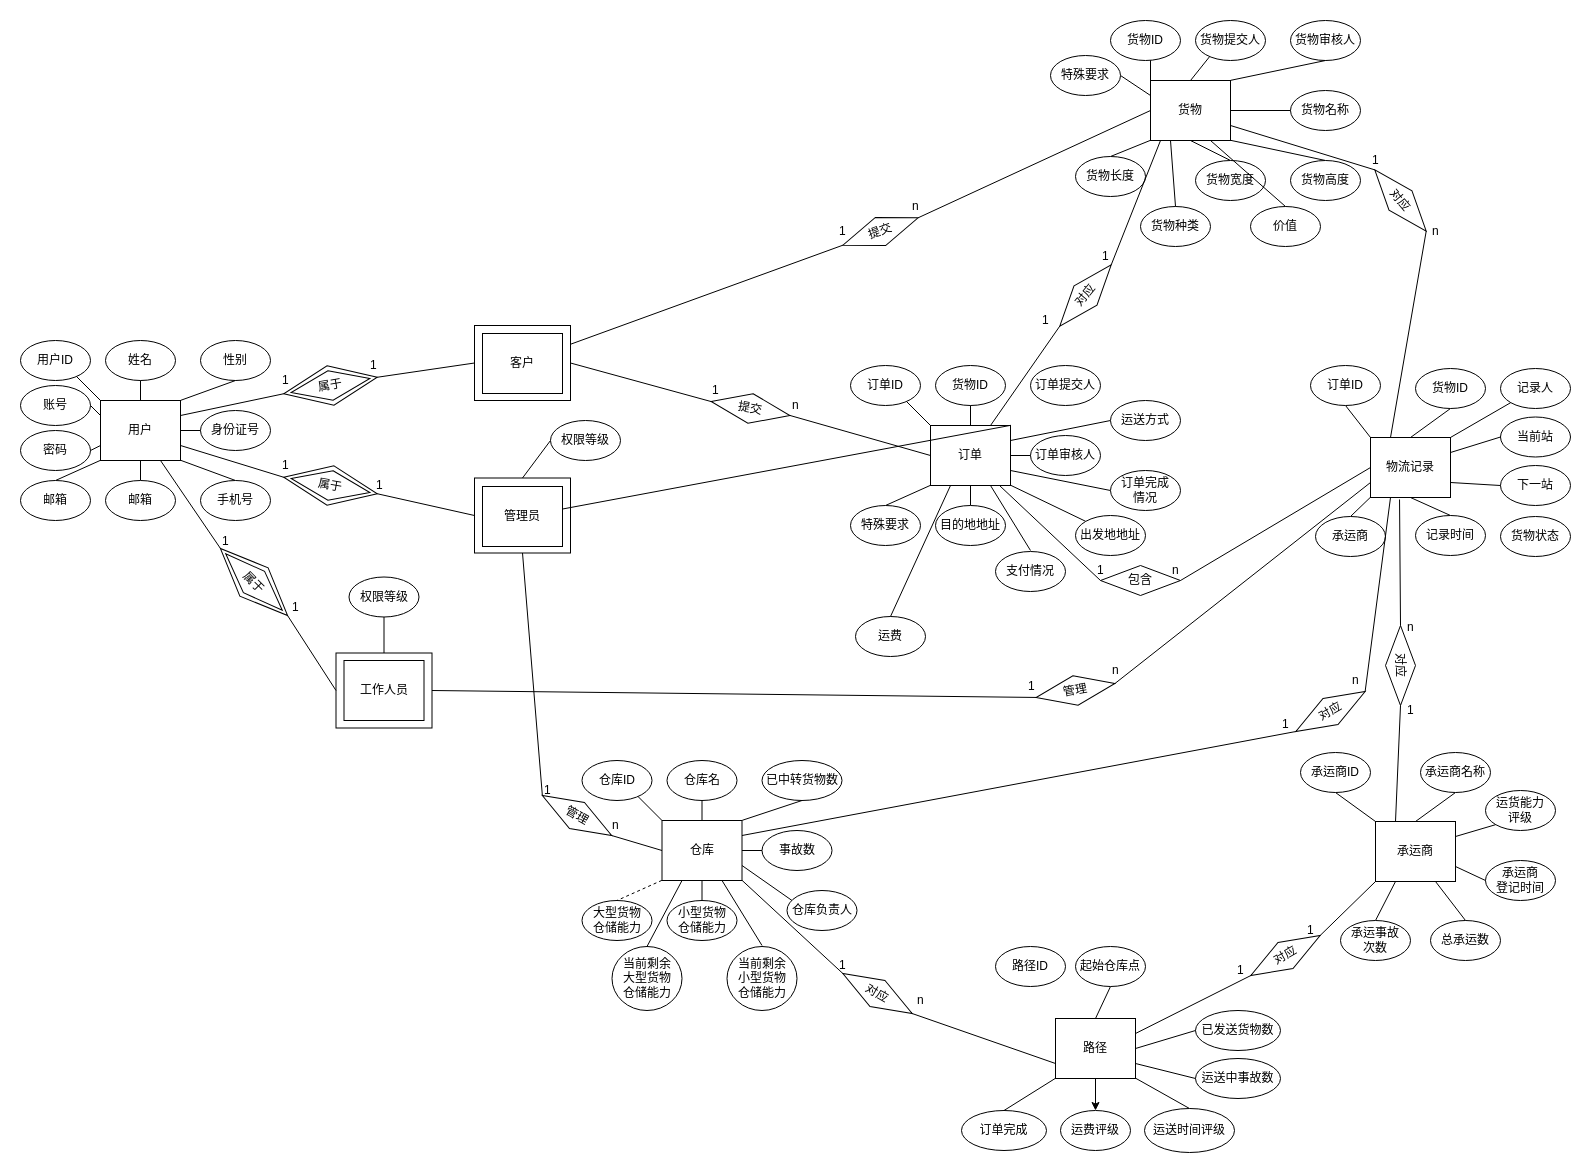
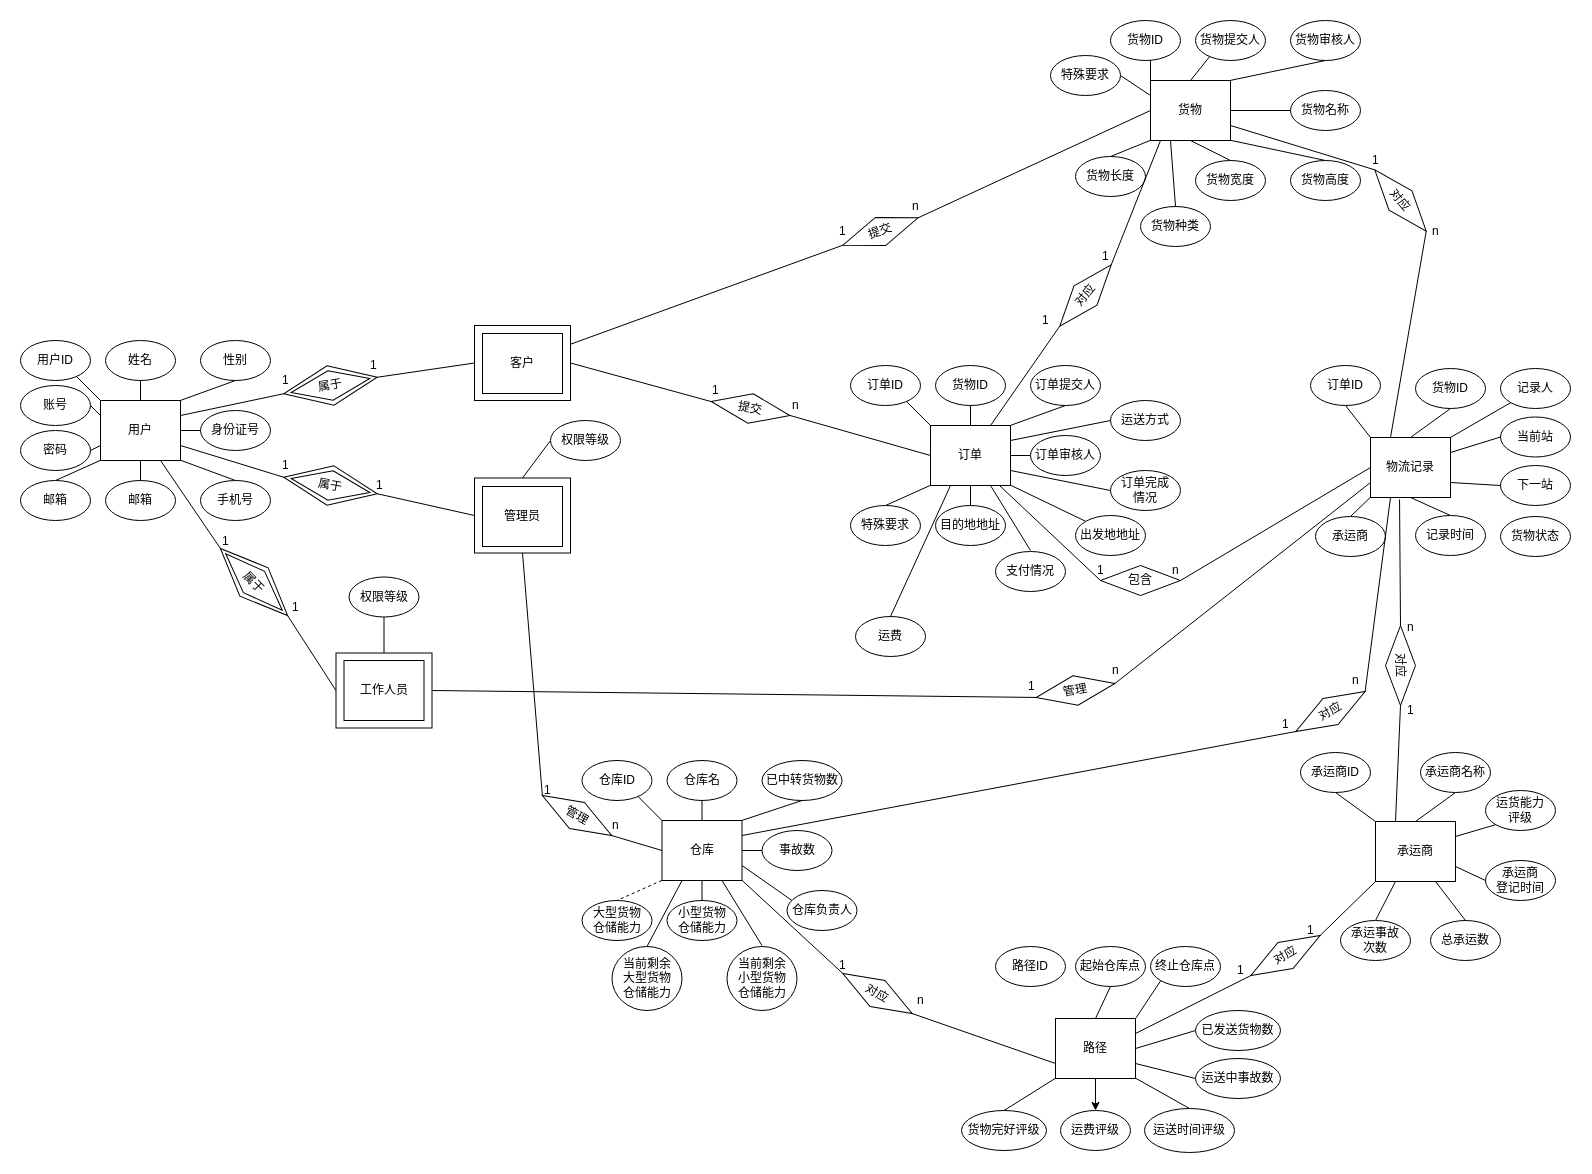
- <mxCell id="98" value="" style="endArrow=none;html=1;exitX=0.75;exitY=1;exitDx=0;exitDy=0;entryX=0.5;entryY=0;entryDx=0;entryDy=0;" edge="1" parent="1" source="78" target="97"><mxGeometry width="50" height="50" relative="1" as="geometry"><mxPoint x="1270" y="160" as="sourcePoint" /><mxPoint x="1235" y="226" as="targetPoint" /></mxGeometry></mxCell>
- <mxCell id="97" value="价值" style="ellipse;whiteSpace=wrap;html=1;" vertex="1" parent="1"><mxGeometry x="1250" y="206" width="70" height="40" as="geometry" /></mxCell>
- <mxCell id="56" value="" style="endArrow=none;html=1;exitX=1.003;exitY=-0.003;exitDx=0;exitDy=0;exitPerimeter=0;" edge="1" parent="1" source="50" target="39"><mxGeometry width="50" height="50" relative="1" as="geometry"><mxPoint x="1010" y="425" as="sourcePoint" /><mxPoint x="970" y="385" as="targetPoint" /></mxGeometry></mxCell>
+ <mxCell id="56" value="" style="endArrow=none;html=1;exitX=1.003;exitY=-0.003;exitDx=0;exitDy=0;exitPerimeter=0;entryX=0.5;entryY=1;entryDx=0;entryDy=0;" edge="1" parent="1" source="50" target="55"><mxGeometry width="50" height="50" relative="1" as="geometry"><mxPoint x="1010" y="425" as="sourcePoint" /><mxPoint x="970" y="385" as="targetPoint" /></mxGeometry></mxCell>
+ <mxCell id="190" value="终止仓库点" style="ellipse;whiteSpace=wrap;html=1;" vertex="1" parent="1"><mxGeometry x="1150" y="946" width="70" height="40" as="geometry" /></mxCell>
+ <mxCell id="191" value="" style="endArrow=none;html=1;exitX=1.003;exitY=-0.003;exitDx=0;exitDy=0;exitPerimeter=0;entryX=0;entryY=1;entryDx=0;entryDy=0;" edge="1" parent="1" source="186" target="190"><mxGeometry width="50" height="50" relative="1" as="geometry"><mxPoint x="1135" y="1018" as="sourcePoint" /><mxPoint x="1095" y="978" as="targetPoint" /></mxGeometry></mxCell>
- <mxCell id="199" value="订单完成" style="ellipse;whiteSpace=wrap;html=1;" vertex="1" parent="1"><mxGeometry x="961" y="1110" width="85" height="40" as="geometry" /></mxCell>
+ <mxCell id="199" value="货物完好评级" style="ellipse;whiteSpace=wrap;html=1;" vertex="1" parent="1"><mxGeometry x="961" y="1110" width="85" height="40" as="geometry" /></mxCell>
